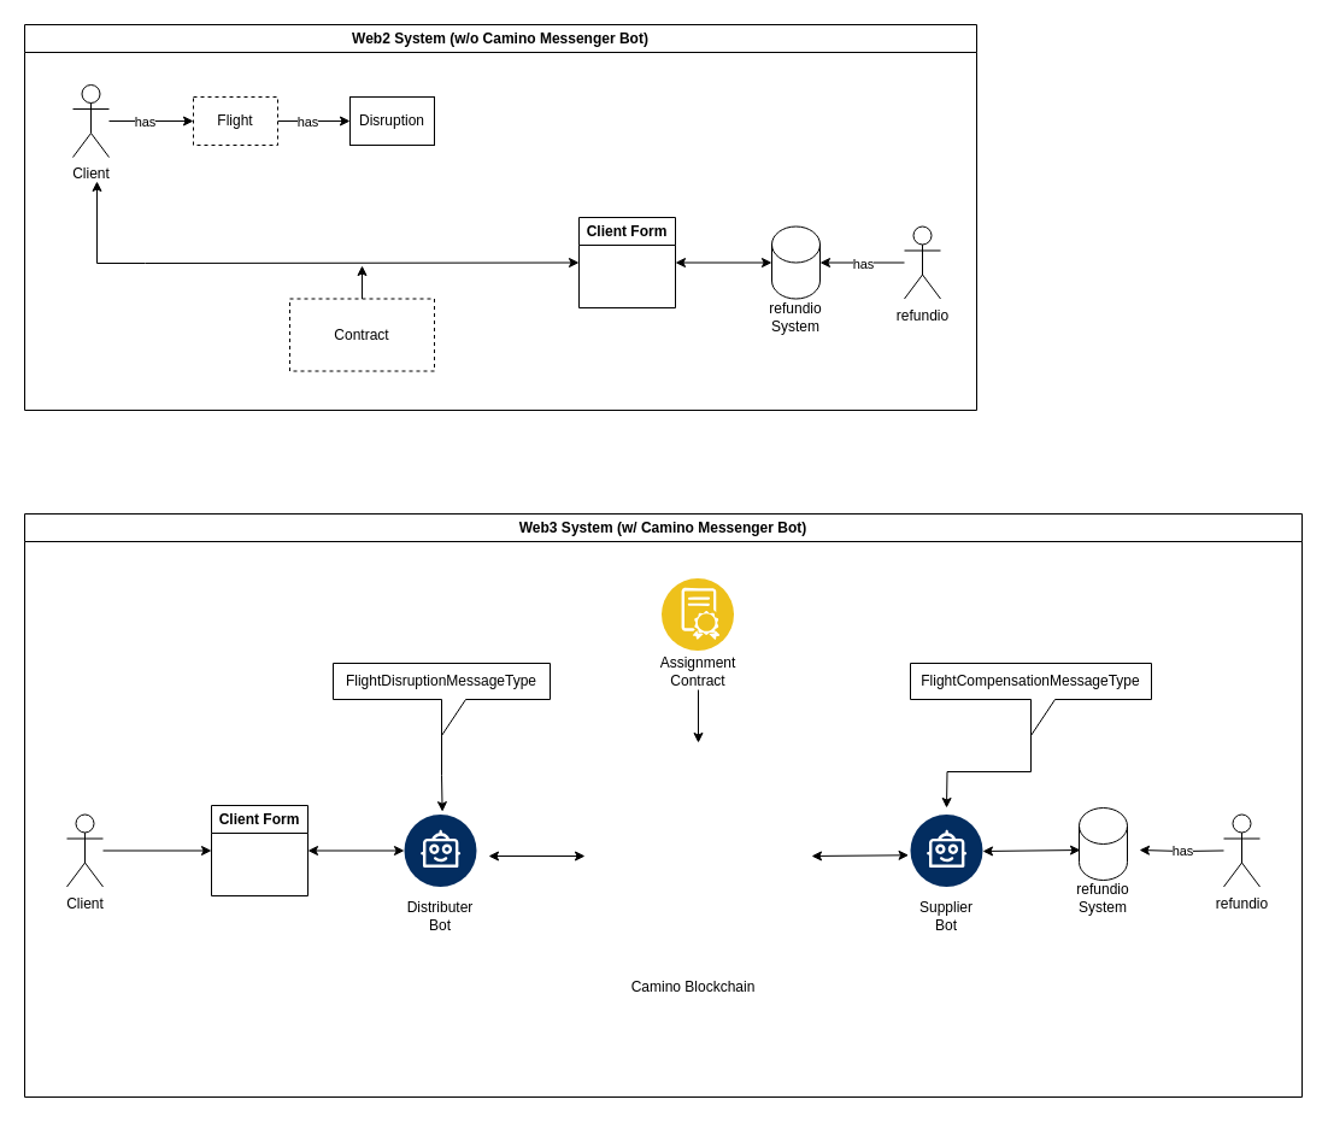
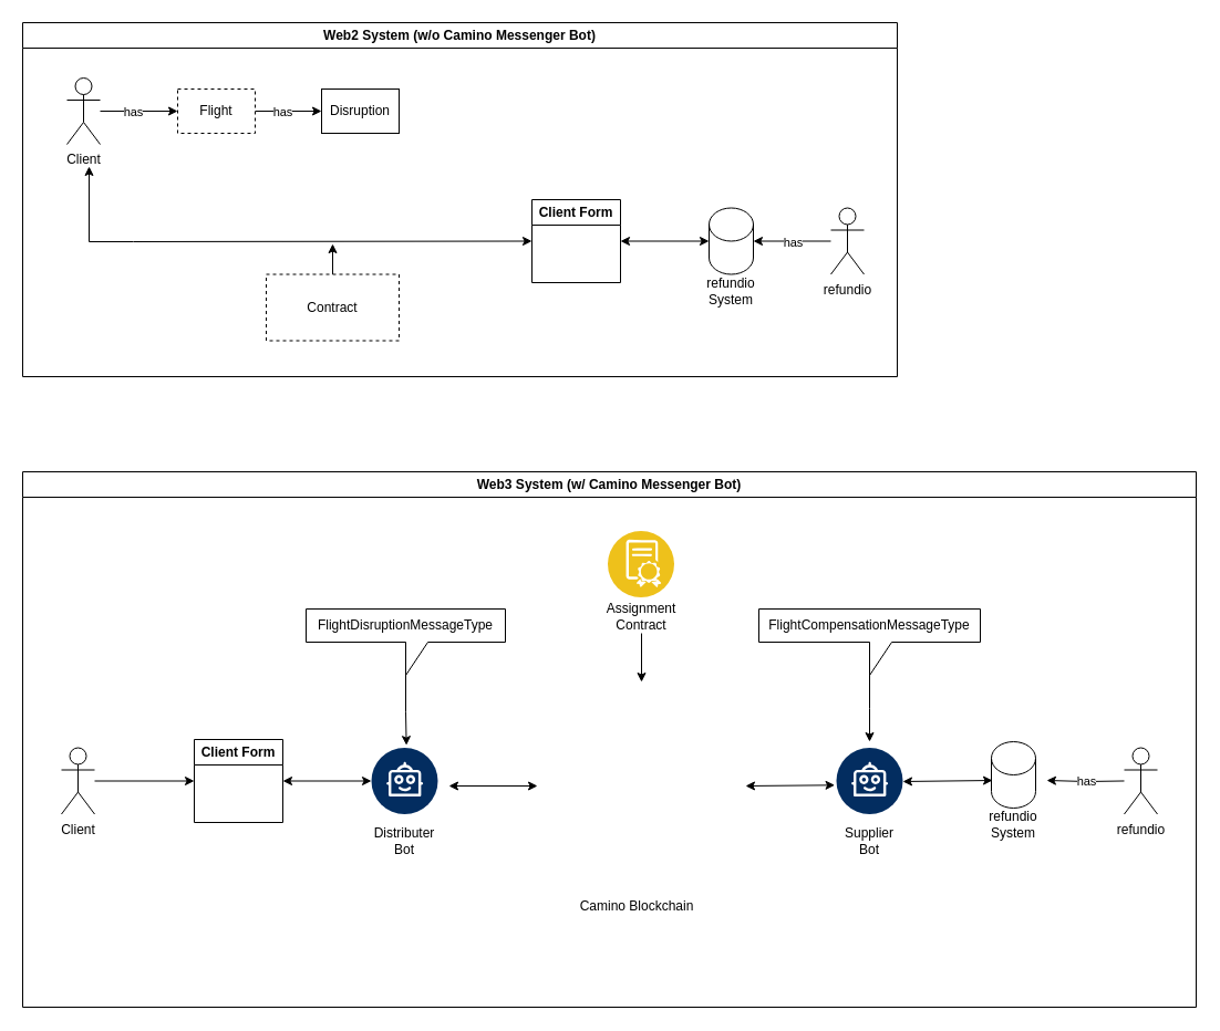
- <mxCell id="44" value="FlightCompensationMessageType" style="shape=callout;whiteSpace=wrap;html=1;perimeter=calloutPerimeter;" vertex="1" parent="21"><mxGeometry x="735" y="124" width="200" height="60" as="geometry" /></mxCell>
+ <mxCell id="44" value="FlightCompensationMessageType" style="shape=callout;whiteSpace=wrap;html=1;perimeter=calloutPerimeter;" vertex="1" parent="21"><mxGeometry x="665" y="124" width="200" height="60" as="geometry" /></mxCell>
